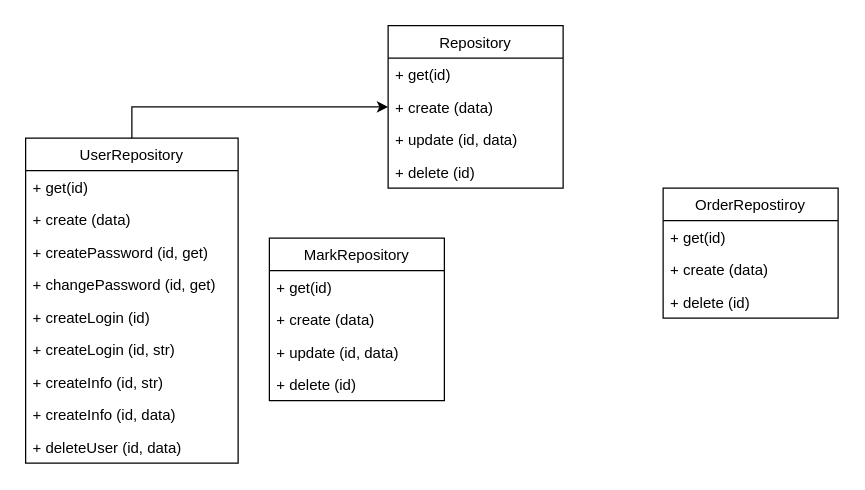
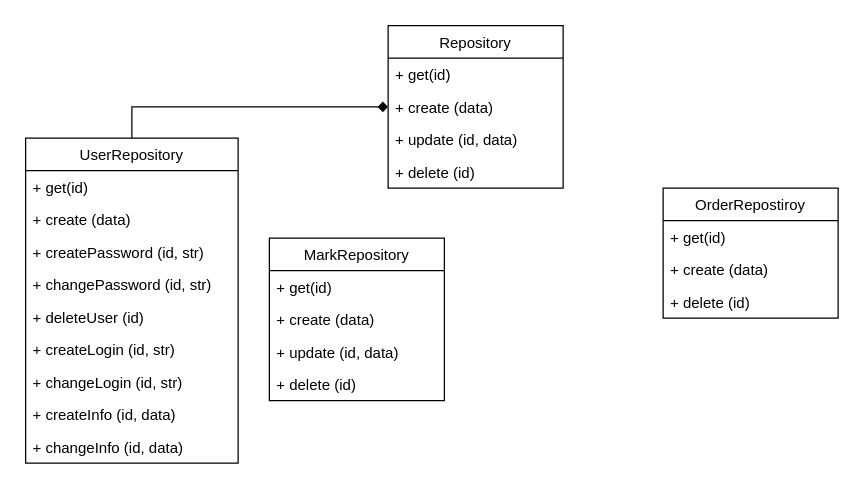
- <mxCell id="16" style="edgeStyle=orthogonalEdgeStyle;rounded=0;orthogonalLoop=1;jettySize=auto;html=1;" parent="1" source="17" target="2" edge="1"><mxGeometry relative="1" as="geometry"><Array as="points"><mxPoint x="105" y="85" /></Array></mxGeometry></mxCell>
+ <mxCell id="16" style="edgeStyle=orthogonalEdgeStyle;rounded=0;orthogonalLoop=1;jettySize=auto;html=1;endArrow=diamond;" parent="1" source="17" target="2" edge="1"><mxGeometry relative="1" as="geometry"><Array as="points"><mxPoint x="105" y="85" /></Array></mxGeometry></mxCell>
- <mxCell id="20" value="+ createPassword (id, get)" style="text;strokeColor=none;fillColor=none;align=left;verticalAlign=top;spacingLeft=4;spacingRight=4;overflow=hidden;rotatable=0;points=[[0,0.5],[1,0.5]];portConstraint=eastwest;" parent="17" vertex="1"><mxGeometry y="78" width="170" height="26" as="geometry" /></mxCell>
+ <mxCell id="20" value="+ createPassword (id, str)" style="text;strokeColor=none;fillColor=none;align=left;verticalAlign=top;spacingLeft=4;spacingRight=4;overflow=hidden;rotatable=0;points=[[0,0.5],[1,0.5]];portConstraint=eastwest;" parent="17" vertex="1"><mxGeometry y="78" width="170" height="26" as="geometry" /></mxCell>
- <mxCell id="21" value="+ changePassword (id, get)" style="text;strokeColor=none;fillColor=none;align=left;verticalAlign=top;spacingLeft=4;spacingRight=4;overflow=hidden;rotatable=0;points=[[0,0.5],[1,0.5]];portConstraint=eastwest;" parent="17" vertex="1"><mxGeometry y="104" width="170" height="26" as="geometry" /></mxCell>
+ <mxCell id="21" value="+ changePassword (id, str)" style="text;strokeColor=none;fillColor=none;align=left;verticalAlign=top;spacingLeft=4;spacingRight=4;overflow=hidden;rotatable=0;points=[[0,0.5],[1,0.5]];portConstraint=eastwest;" parent="17" vertex="1"><mxGeometry y="104" width="170" height="26" as="geometry" /></mxCell>
- <mxCell id="22" value="+ createLogin (id)" style="text;strokeColor=none;fillColor=none;align=left;verticalAlign=top;spacingLeft=4;spacingRight=4;overflow=hidden;rotatable=0;points=[[0,0.5],[1,0.5]];portConstraint=eastwest;" parent="17" vertex="1"><mxGeometry y="130" width="170" height="26" as="geometry" /></mxCell>
+ <mxCell id="22" value="+ deleteUser (id)" style="text;strokeColor=none;fillColor=none;align=left;verticalAlign=top;spacingLeft=4;spacingRight=4;overflow=hidden;rotatable=0;points=[[0,0.5],[1,0.5]];portConstraint=eastwest;" parent="17" vertex="1"><mxGeometry y="130" width="170" height="26" as="geometry" /></mxCell>
- <mxCell id="24" value="+ createInfo (id, str)" style="text;strokeColor=none;fillColor=none;align=left;verticalAlign=top;spacingLeft=4;spacingRight=4;overflow=hidden;rotatable=0;points=[[0,0.5],[1,0.5]];portConstraint=eastwest;" parent="17" vertex="1"><mxGeometry y="182" width="170" height="26" as="geometry" /></mxCell>
+ <mxCell id="24" value="+ changeLogin (id, str)" style="text;strokeColor=none;fillColor=none;align=left;verticalAlign=top;spacingLeft=4;spacingRight=4;overflow=hidden;rotatable=0;points=[[0,0.5],[1,0.5]];portConstraint=eastwest;" parent="17" vertex="1"><mxGeometry y="182" width="170" height="26" as="geometry" /></mxCell>
- <mxCell id="26" value="+ deleteUser (id, data)" style="text;strokeColor=none;fillColor=none;align=left;verticalAlign=top;spacingLeft=4;spacingRight=4;overflow=hidden;rotatable=0;points=[[0,0.5],[1,0.5]];portConstraint=eastwest;" parent="17" vertex="1"><mxGeometry y="234" width="170" height="26" as="geometry" /></mxCell>
+ <mxCell id="26" value="+ changeInfo (id, data)" style="text;strokeColor=none;fillColor=none;align=left;verticalAlign=top;spacingLeft=4;spacingRight=4;overflow=hidden;rotatable=0;points=[[0,0.5],[1,0.5]];portConstraint=eastwest;" parent="17" vertex="1"><mxGeometry y="234" width="170" height="26" as="geometry" /></mxCell>
